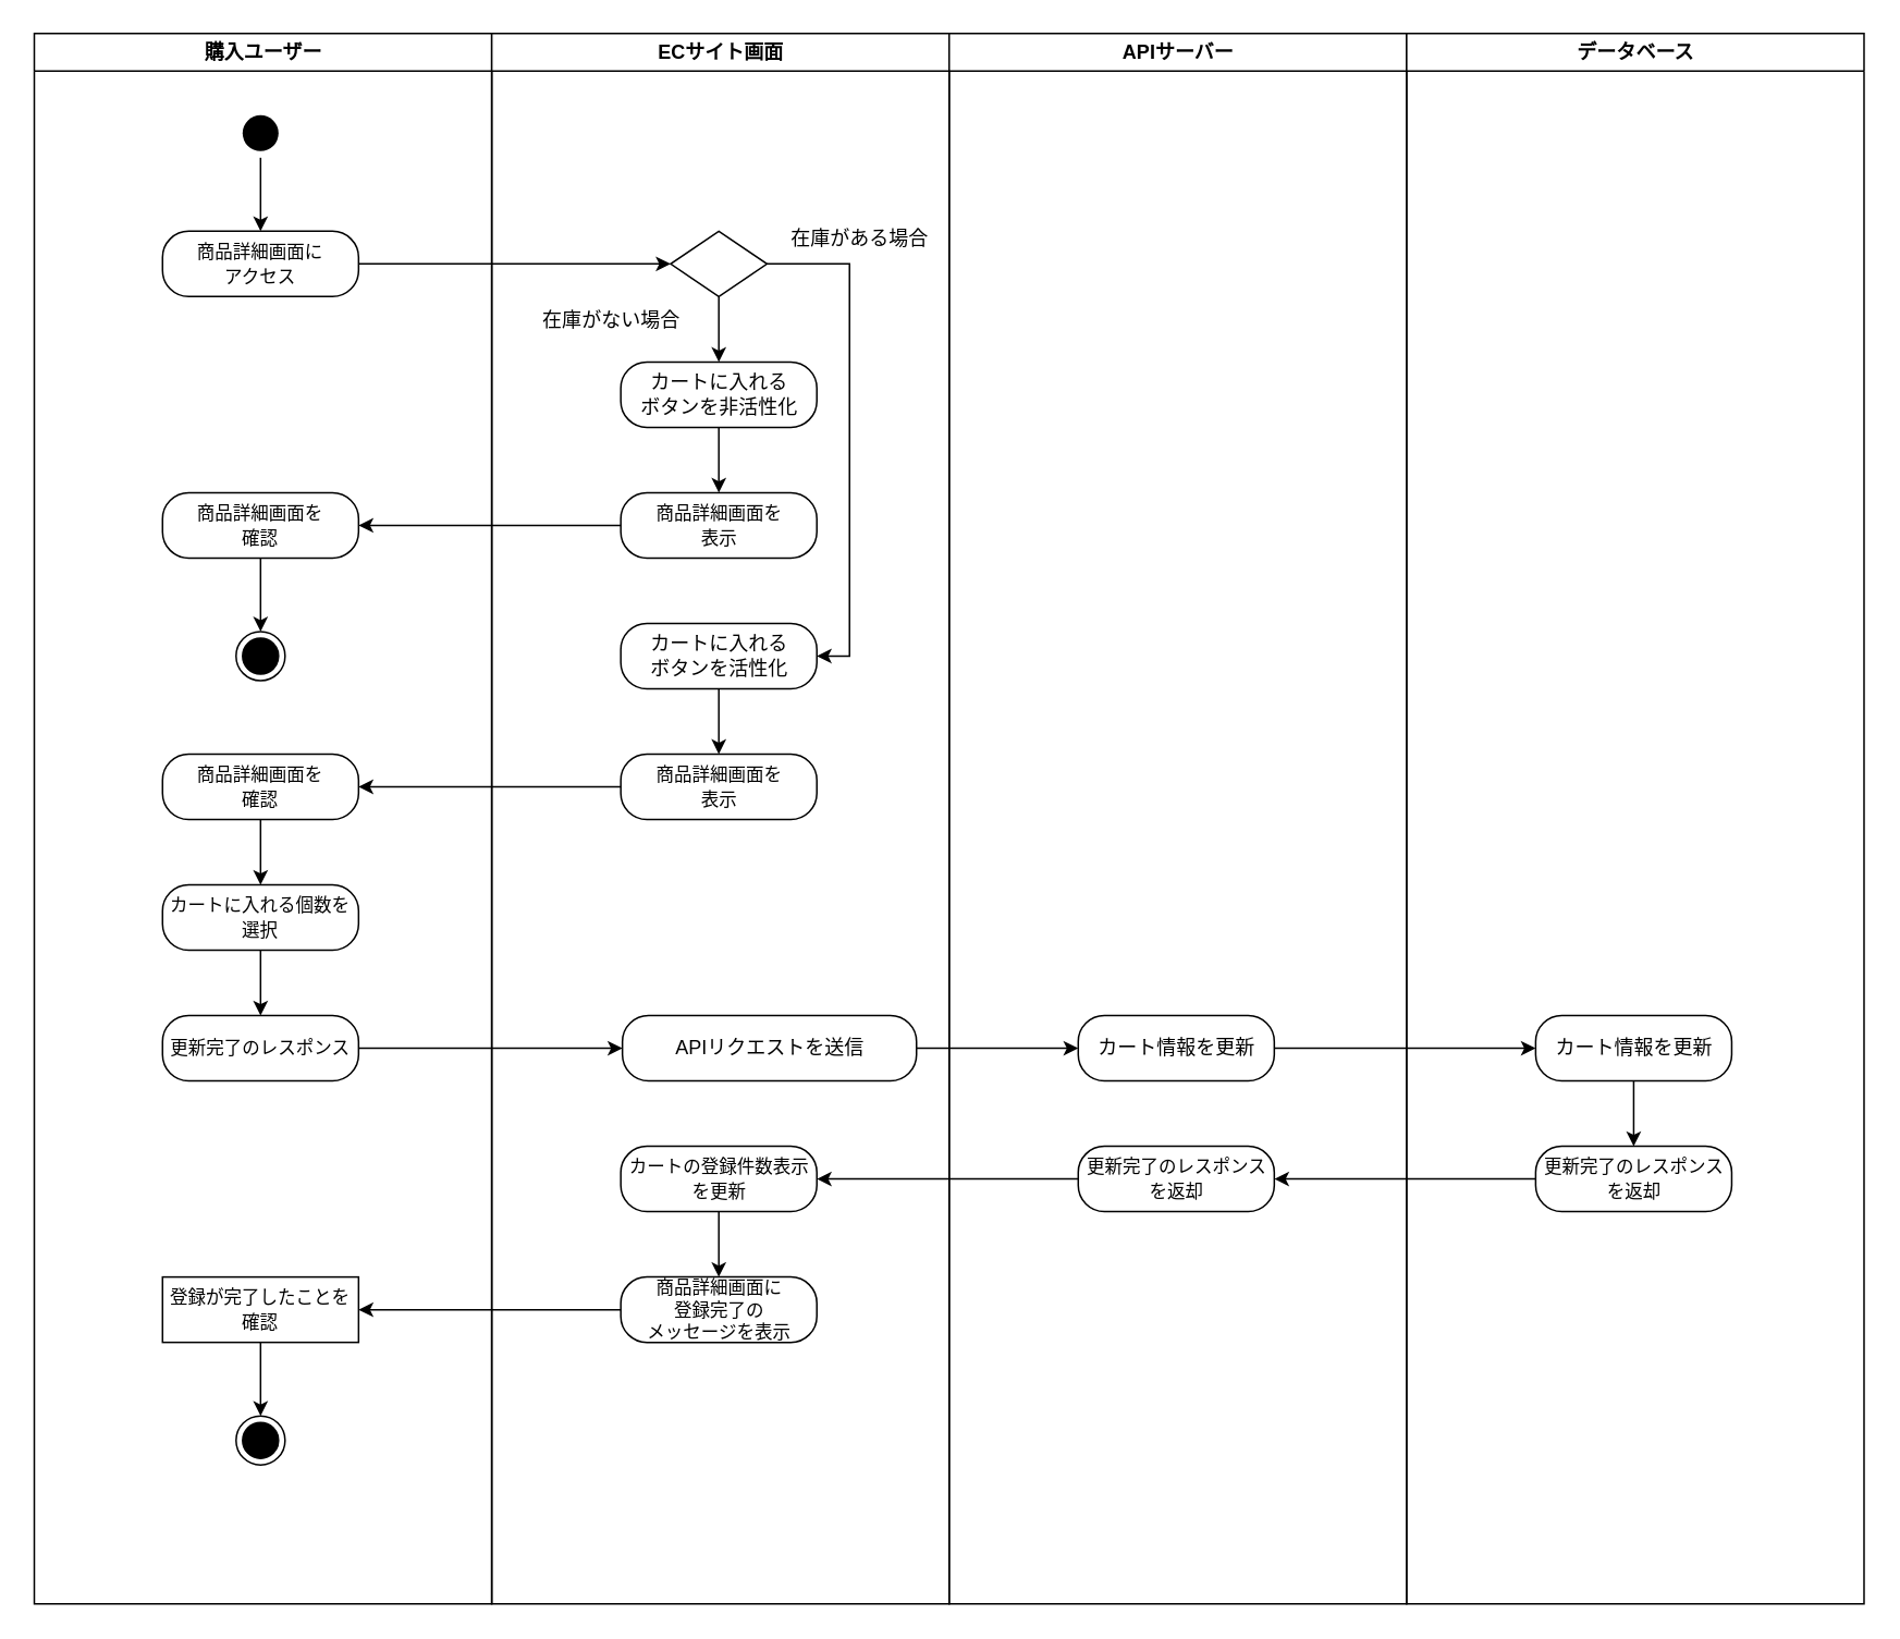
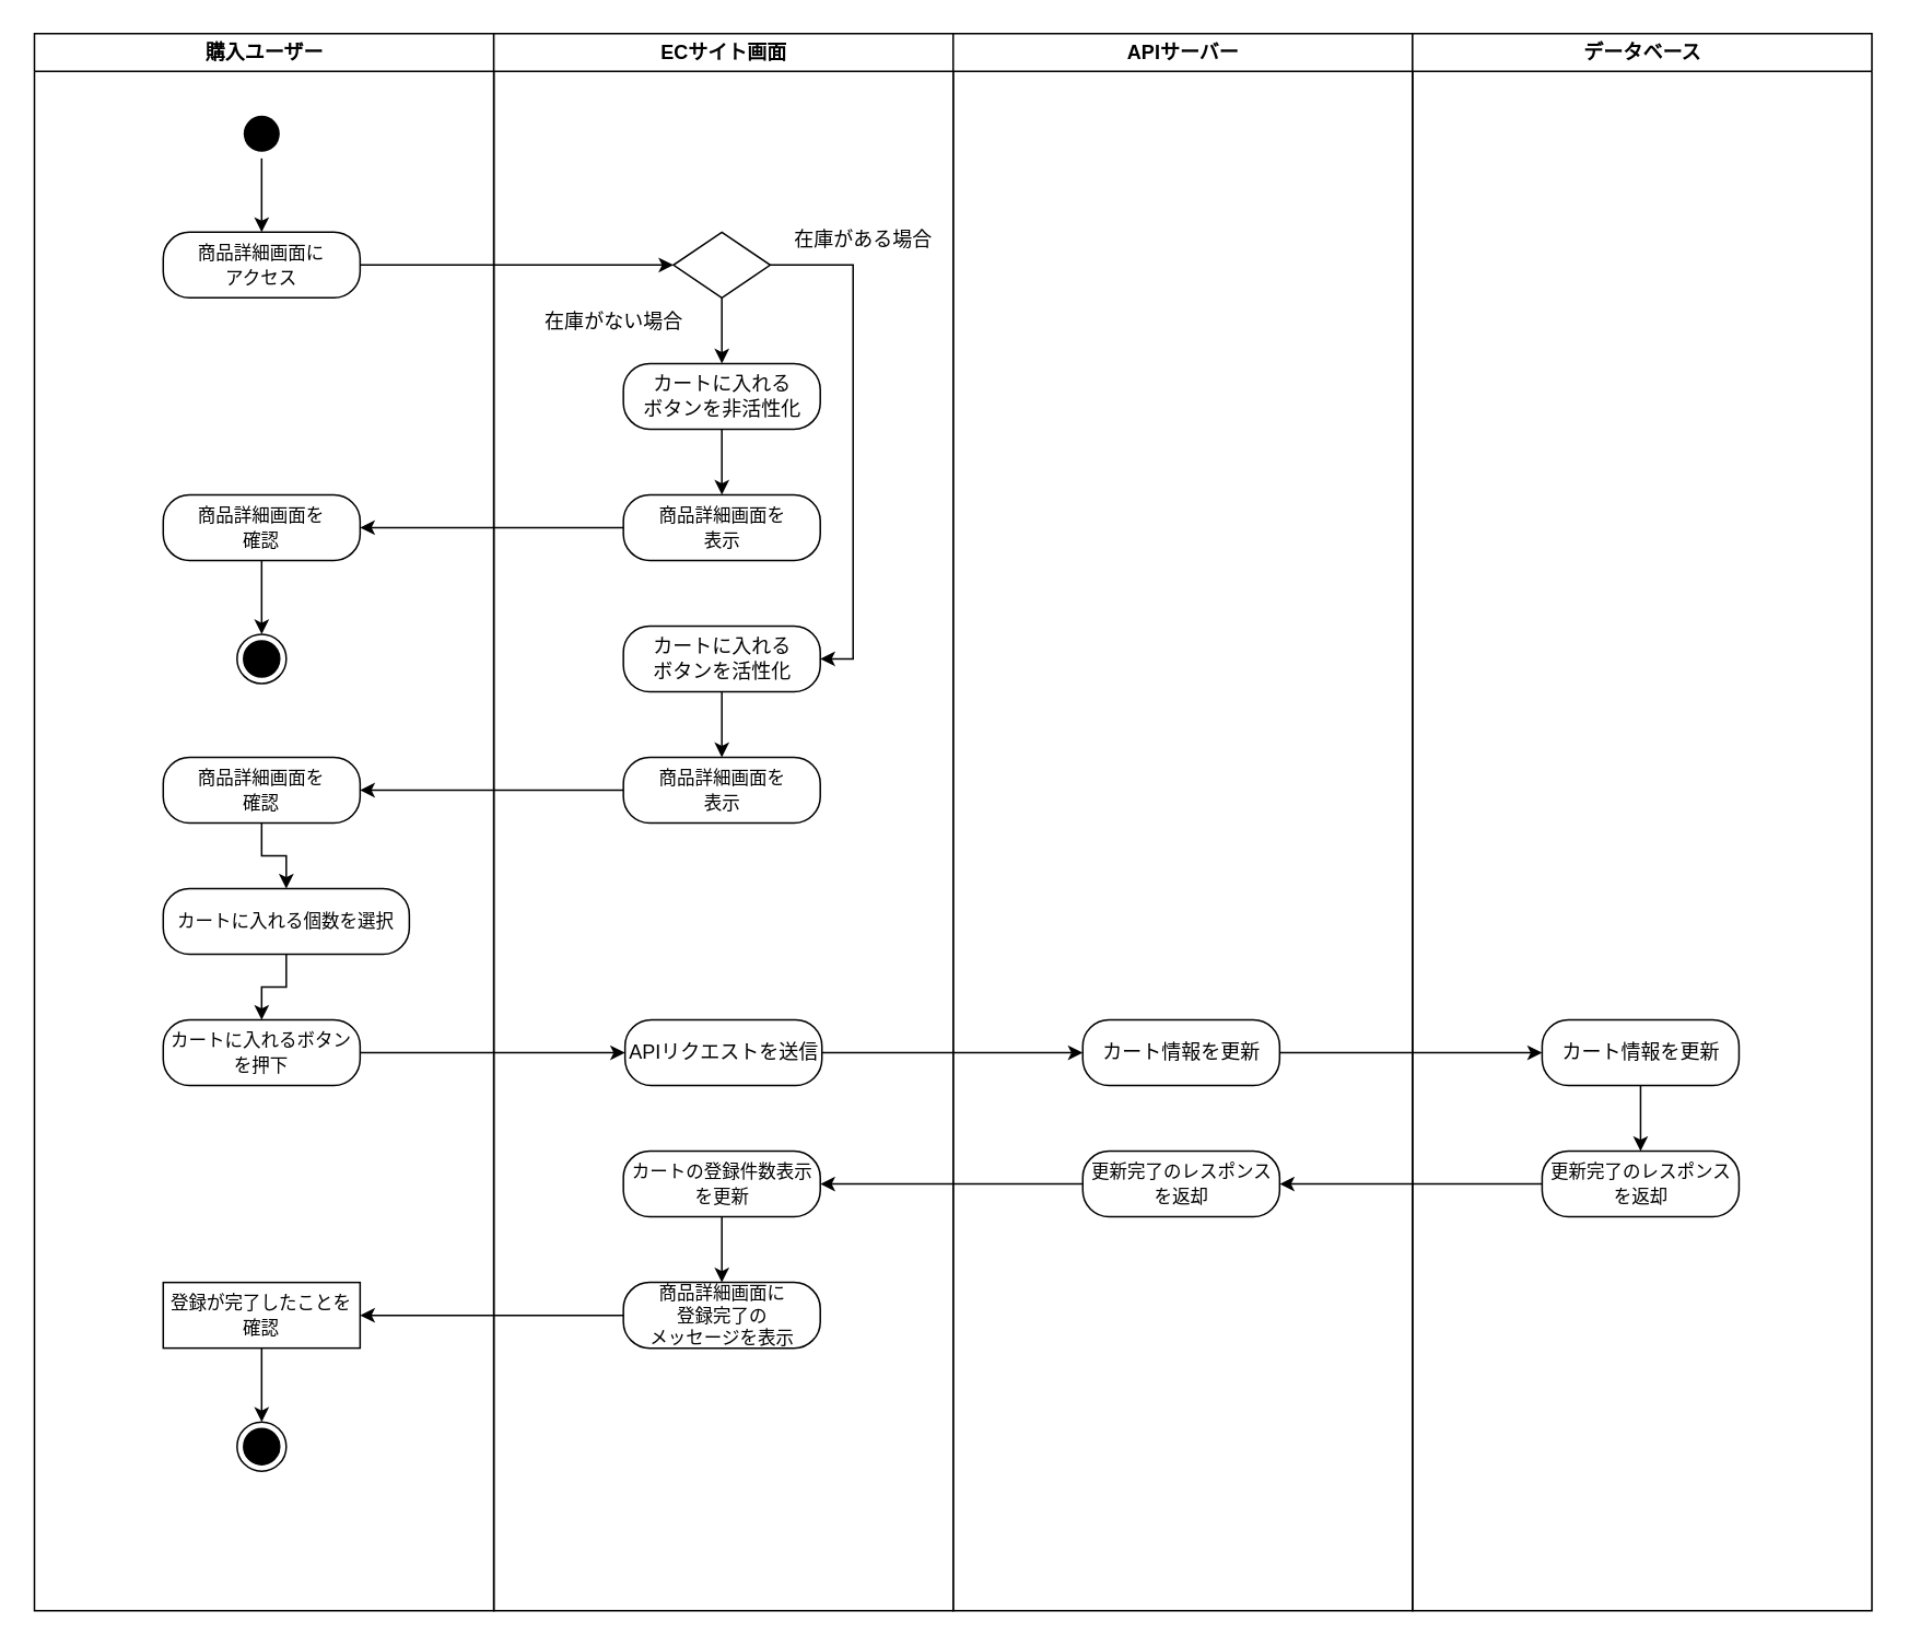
- <mxCell id="16" value="&lt;span style=&quot;font-size: 11px;&quot;&gt;カートに入れる個数を選択&lt;/span&gt;" style="rounded=1;whiteSpace=wrap;html=1;arcSize=40;" vertex="1" parent="2"><mxGeometry x="78.5" y="521" width="120" height="40" as="geometry" /></mxCell>
+ <mxCell id="16" value="&lt;span style=&quot;font-size: 11px;&quot;&gt;カートに入れる個数を選択&lt;/span&gt;" style="rounded=1;whiteSpace=wrap;html=1;arcSize=40;" vertex="1" parent="2"><mxGeometry x="78.5" y="521" width="150" height="40" as="geometry" /></mxCell>
- <mxCell id="6" value="&lt;span style=&quot;font-size: 11px;&quot;&gt;更新完了のレスポンス&lt;/span&gt;" style="rounded=1;whiteSpace=wrap;html=1;arcSize=40;" vertex="1" parent="2"><mxGeometry x="78.5" y="601" width="120" height="40" as="geometry" /></mxCell>
+ <mxCell id="6" value="&lt;span style=&quot;font-size: 11px;&quot;&gt;カートに入れるボタンを押下&lt;/span&gt;" style="rounded=1;whiteSpace=wrap;html=1;arcSize=40;" vertex="1" parent="2"><mxGeometry x="78.5" y="601" width="120" height="40" as="geometry" /></mxCell>
- <mxCell id="18" value="APIリクエストを送信" style="rounded=1;whiteSpace=wrap;html=1;arcSize=40;" vertex="1" parent="17"><mxGeometry x="80" y="601" width="180" height="40" as="geometry" /></mxCell>
+ <mxCell id="18" value="APIリクエストを送信" style="rounded=1;whiteSpace=wrap;html=1;arcSize=40;" vertex="1" parent="17"><mxGeometry x="80" y="601" width="120" height="40" as="geometry" /></mxCell>
